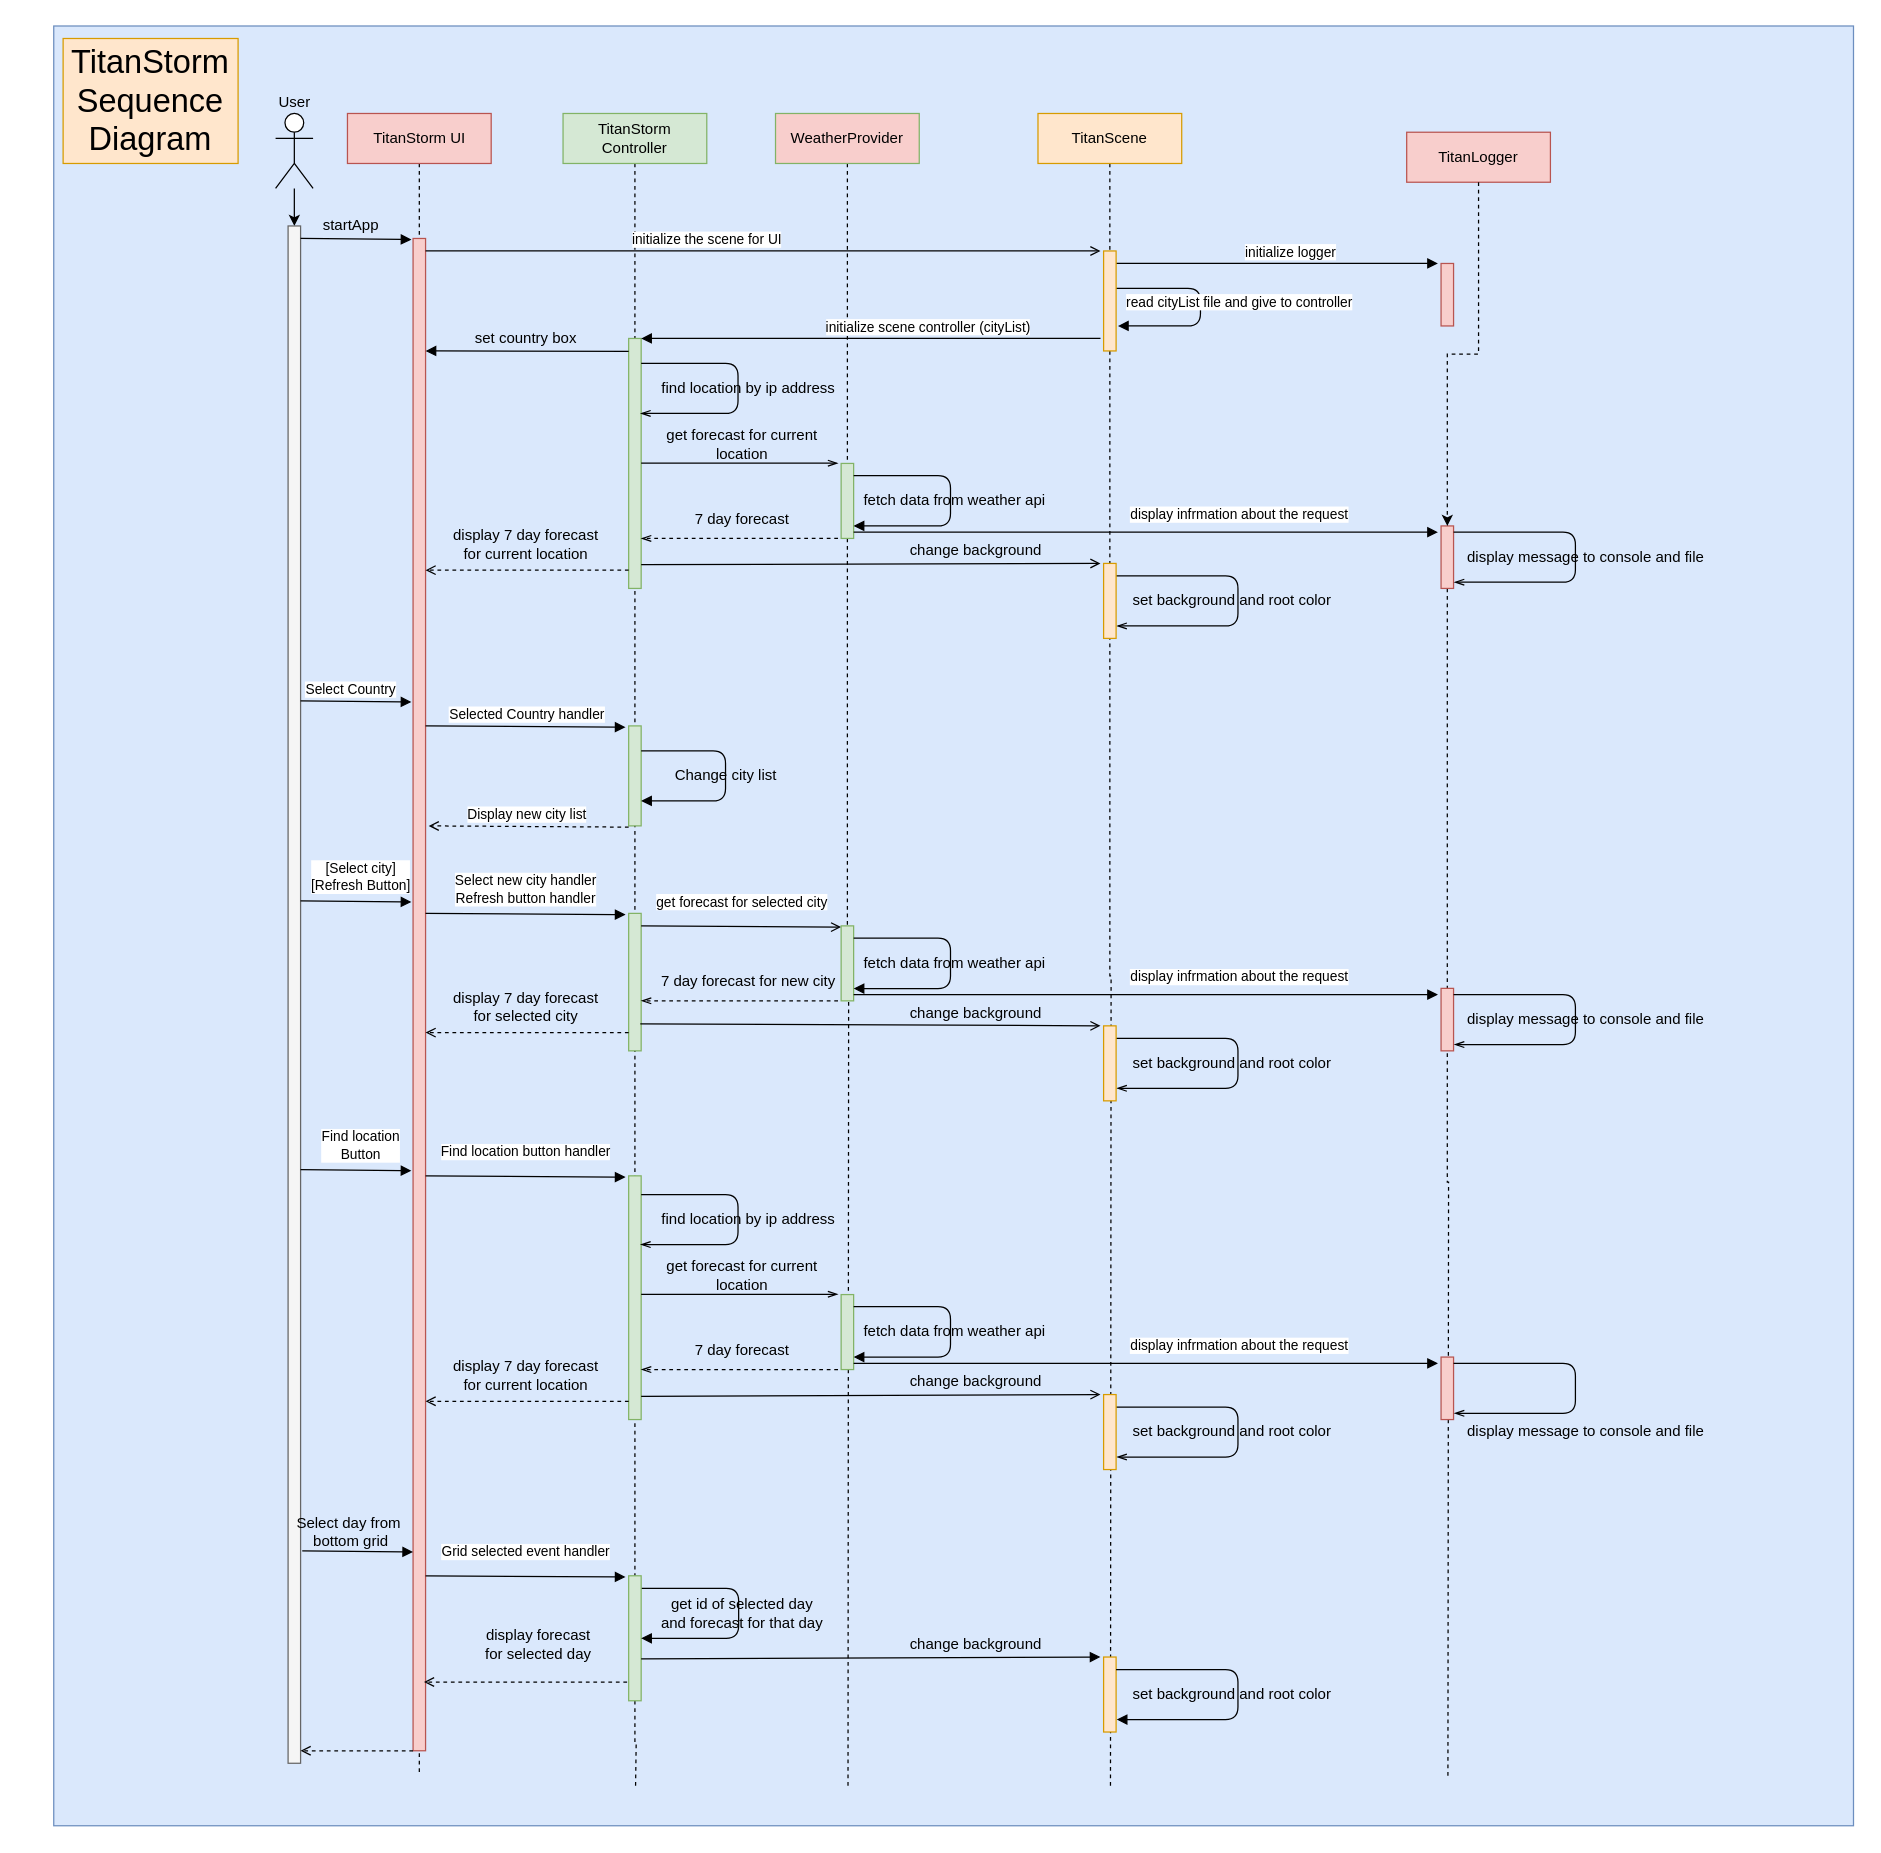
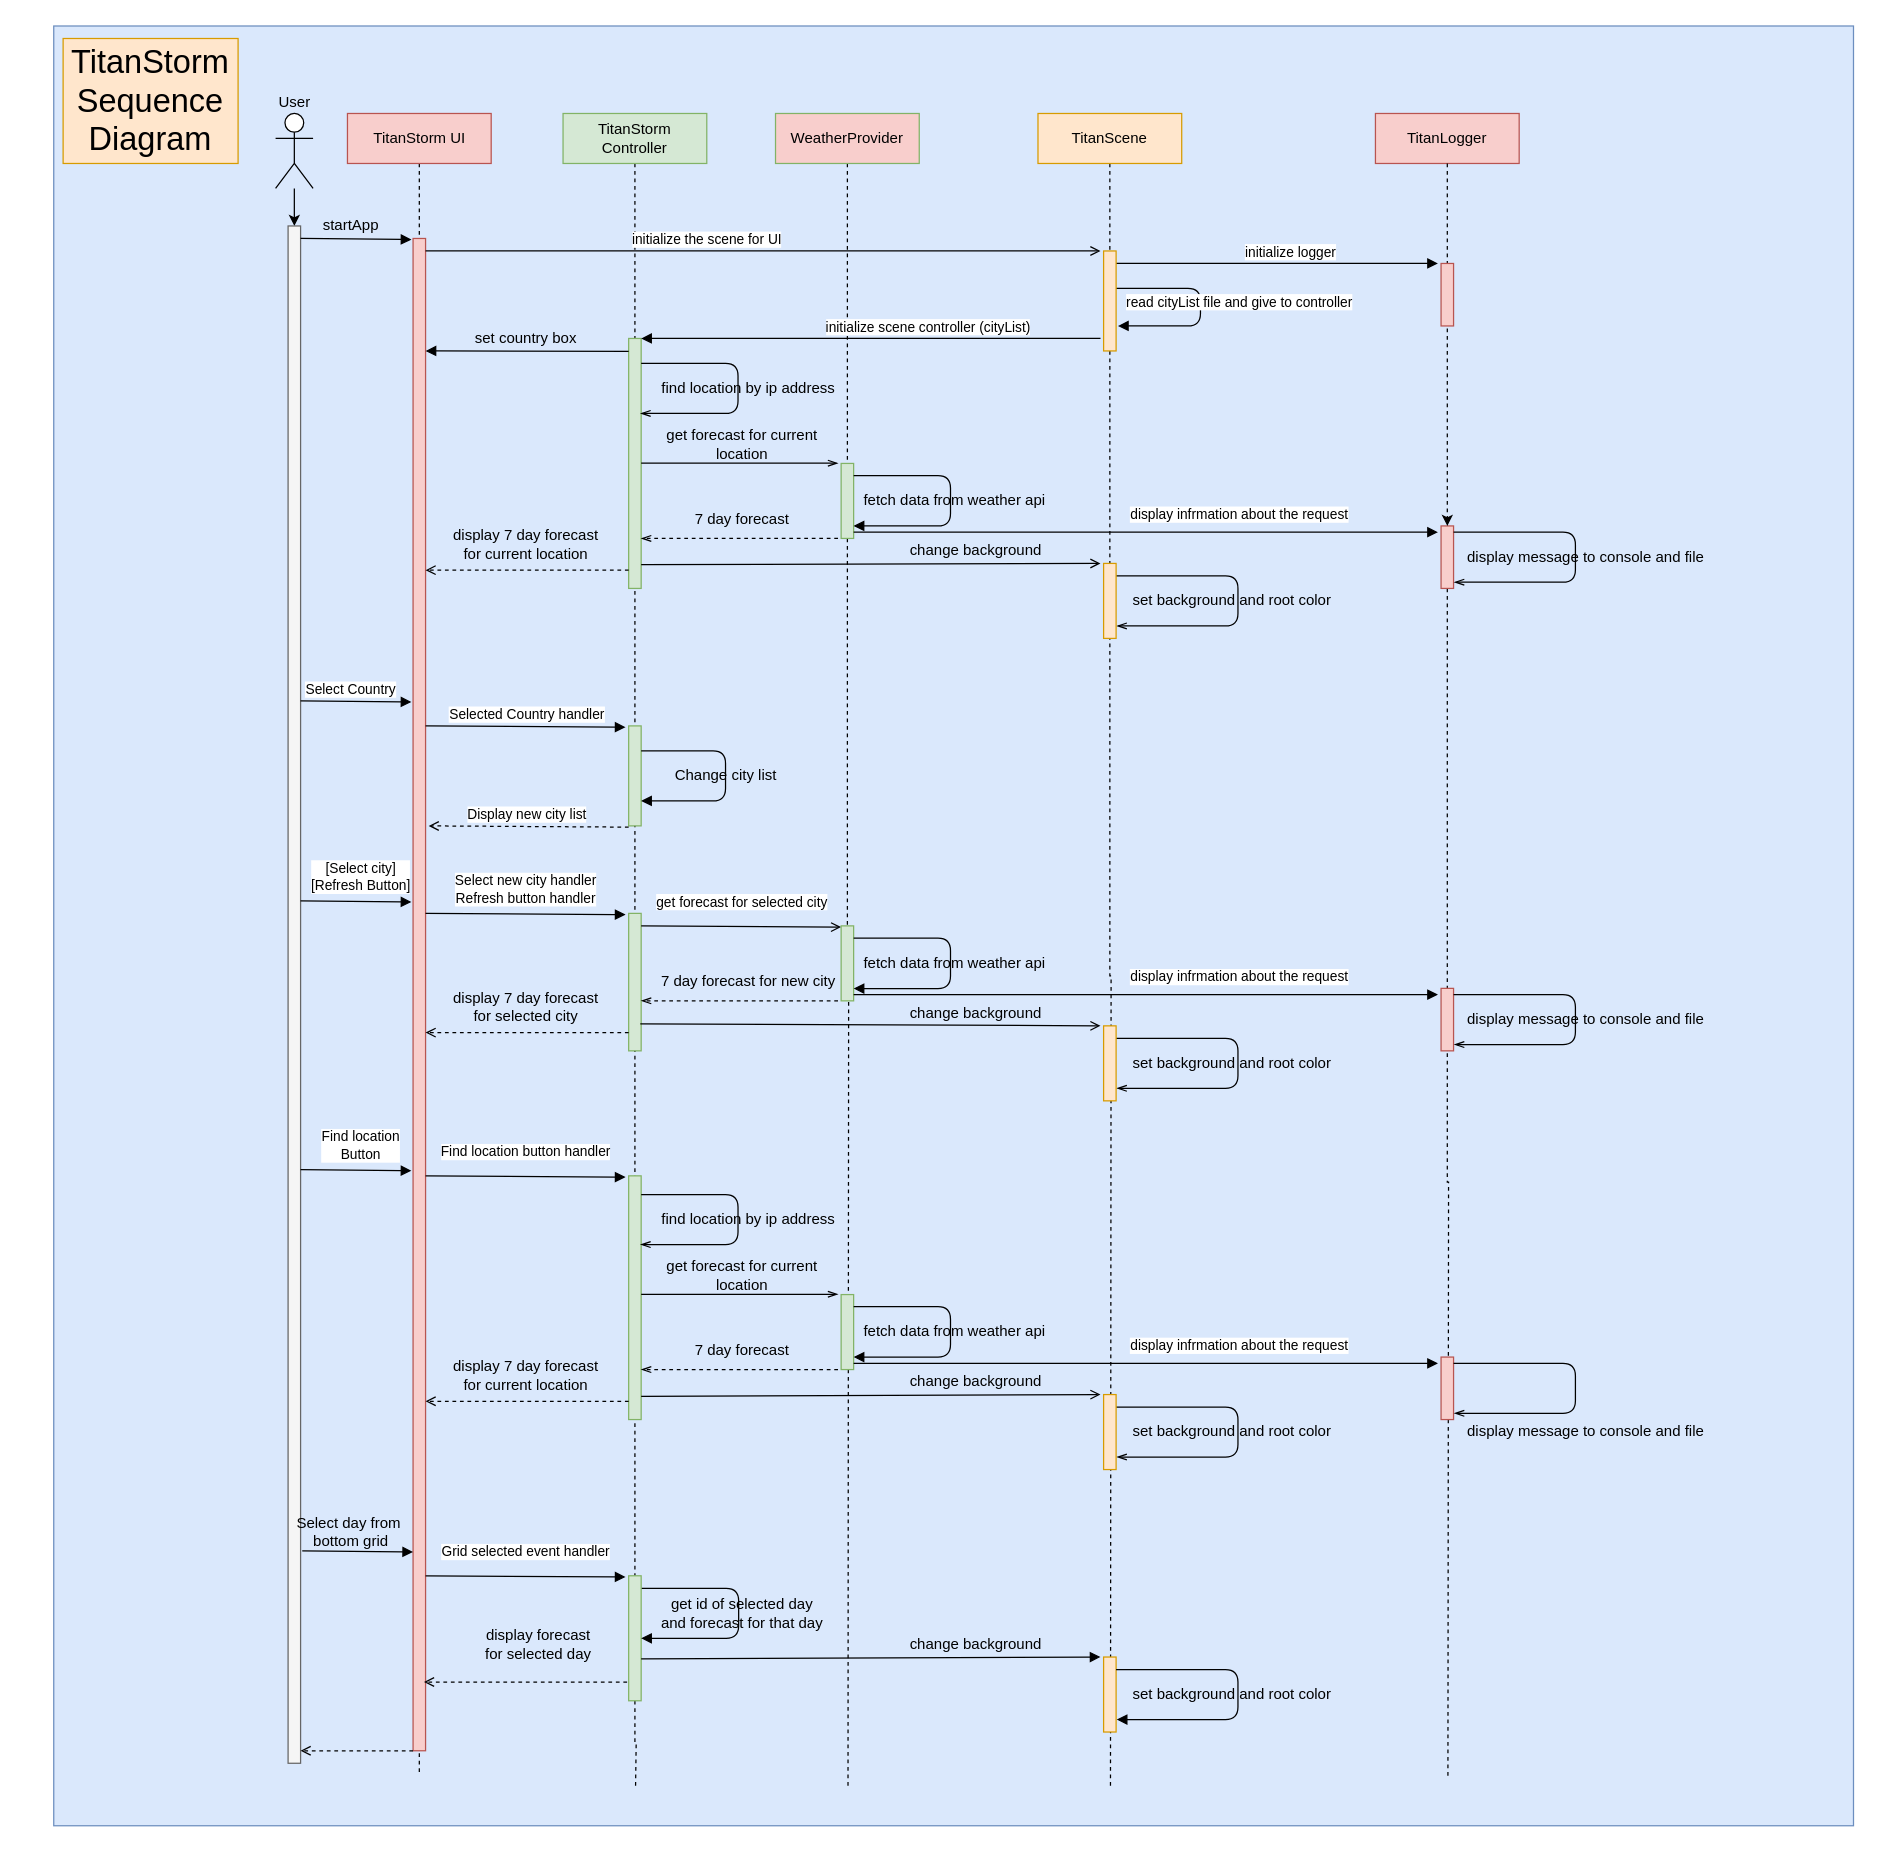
- <mxCell id="15" value="TitanLogger" style="rounded=0;whiteSpace=wrap;html=1;fillColor=#f8cecc;strokeColor=#b85450;" parent="1" vertex="1"><mxGeometry x="1125" y="105" width="115" height="40" as="geometry" /></mxCell>
+ <mxCell id="15" value="TitanLogger" style="rounded=0;whiteSpace=wrap;html=1;fillColor=#f8cecc;strokeColor=#b85450;" parent="1" vertex="1"><mxGeometry x="1100" y="90" width="115" height="40" as="geometry" /></mxCell>
